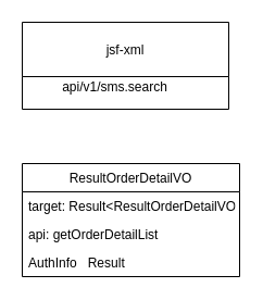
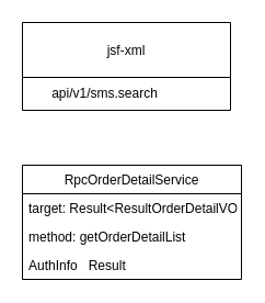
- <mxCell id="3" value="api/v1/sms.search" style="text;html=1;align=center;verticalAlign=middle;resizable=0;points=[];autosize=1;strokeColor=none;" vertex="1" parent="1"><mxGeometry x="50" y="70" width="110" height="20" as="geometry" /></mxCell>
+ <mxCell id="3" value="api/v1/sms.search" style="text;html=1;align=center;verticalAlign=middle;resizable=0;points=[];autosize=1;strokeColor=none;" vertex="1" parent="1"><mxGeometry x="40" y="75" width="110" height="20" as="geometry" /></mxCell>
- <mxCell id="4" value="ResultOrderDetailVO" style="swimlane;fontStyle=0;childLayout=stackLayout;horizontal=1;startSize=26;fillColor=none;horizontalStack=0;resizeParent=1;resizeParentMax=0;resizeLast=0;collapsible=1;marginBottom=0;" vertex="1" parent="1"><mxGeometry x="20" y="150" width="200" height="104" as="geometry" /></mxCell>
+ <mxCell id="4" value="RpcOrderDetailService" style="swimlane;fontStyle=0;childLayout=stackLayout;horizontal=1;startSize=26;fillColor=none;horizontalStack=0;resizeParent=1;resizeParentMax=0;resizeLast=0;collapsible=1;marginBottom=0;" vertex="1" parent="1"><mxGeometry x="20" y="150" width="200" height="104" as="geometry" /></mxCell>
- <mxCell id="6" value="api: getOrderDetailList" style="text;strokeColor=none;fillColor=none;align=left;verticalAlign=top;spacingLeft=4;spacingRight=4;overflow=hidden;rotatable=0;points=[[0,0.5],[1,0.5]];portConstraint=eastwest;" vertex="1" parent="4"><mxGeometry y="52" width="200" height="26" as="geometry" /></mxCell>
+ <mxCell id="6" value="method: getOrderDetailList" style="text;strokeColor=none;fillColor=none;align=left;verticalAlign=top;spacingLeft=4;spacingRight=4;overflow=hidden;rotatable=0;points=[[0,0.5],[1,0.5]];portConstraint=eastwest;" vertex="1" parent="4"><mxGeometry y="52" width="200" height="26" as="geometry" /></mxCell>
